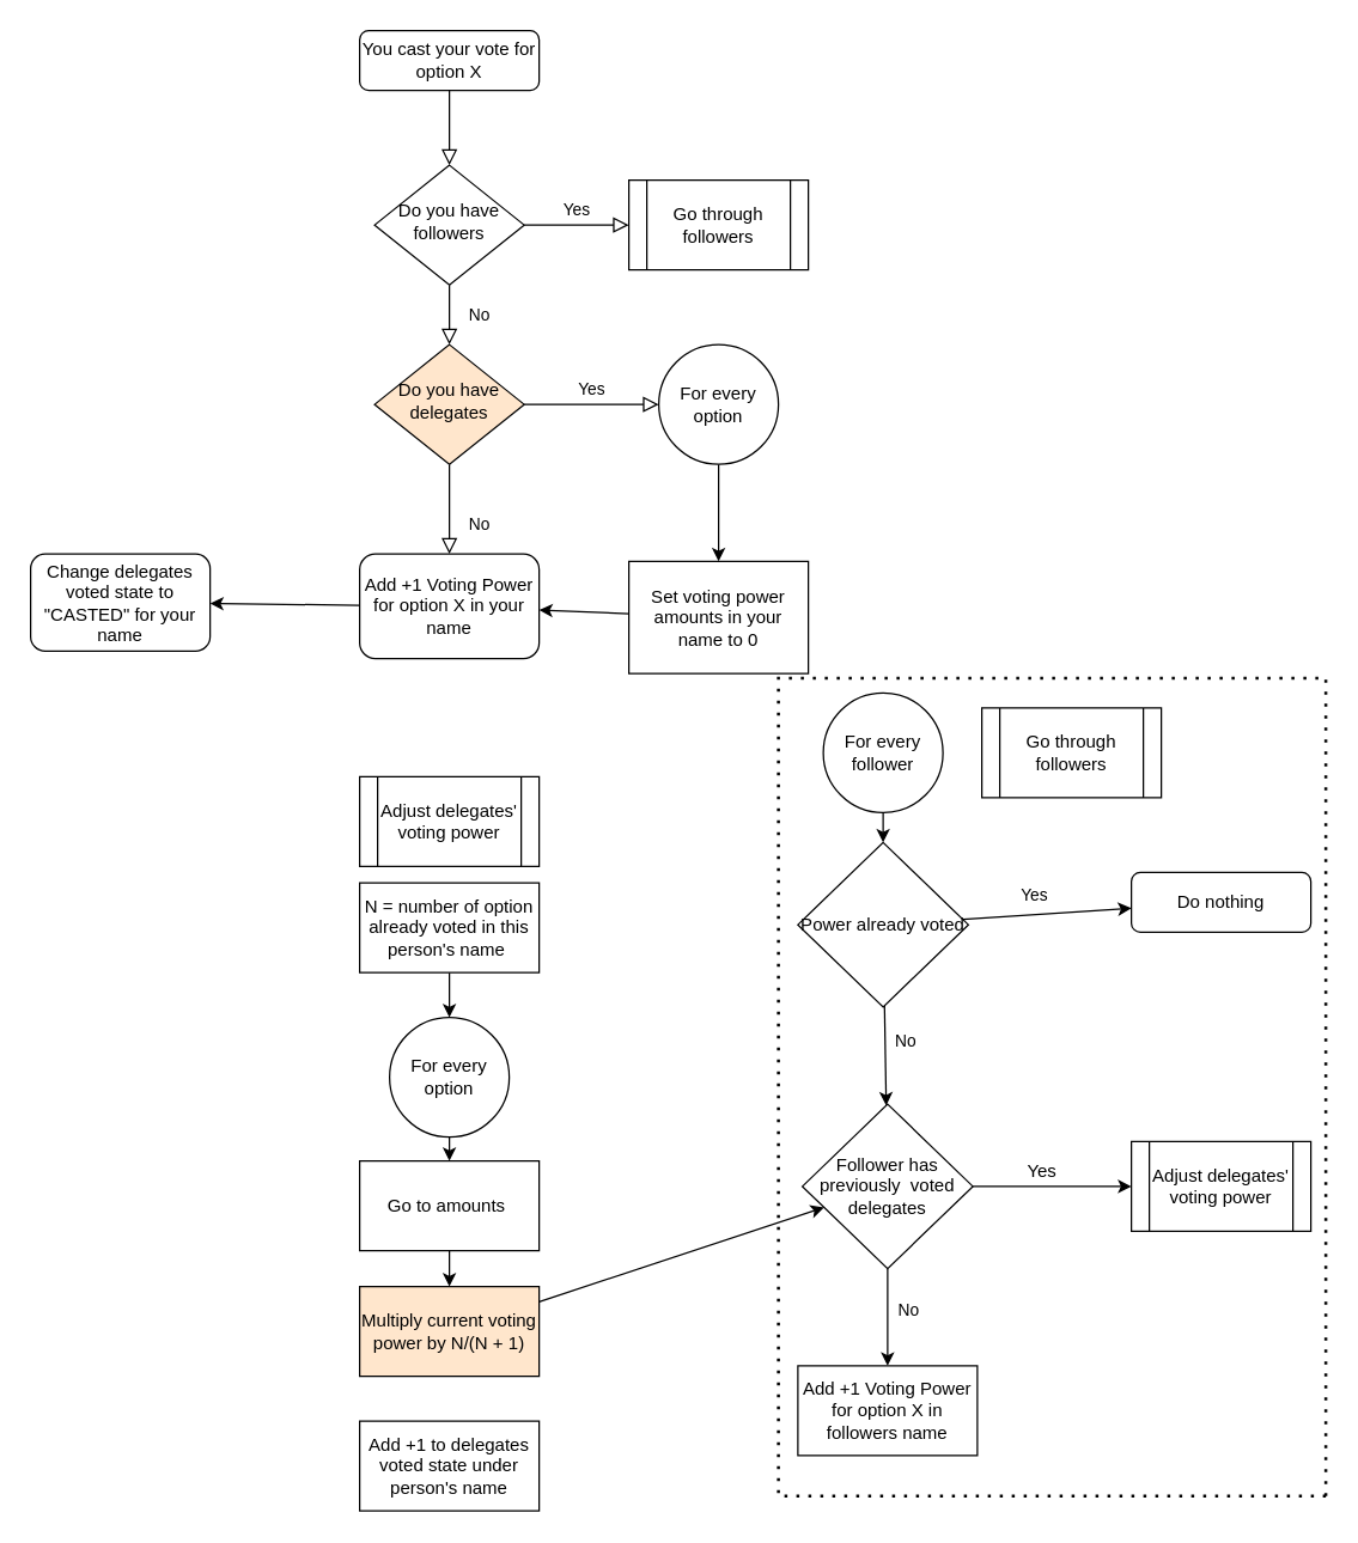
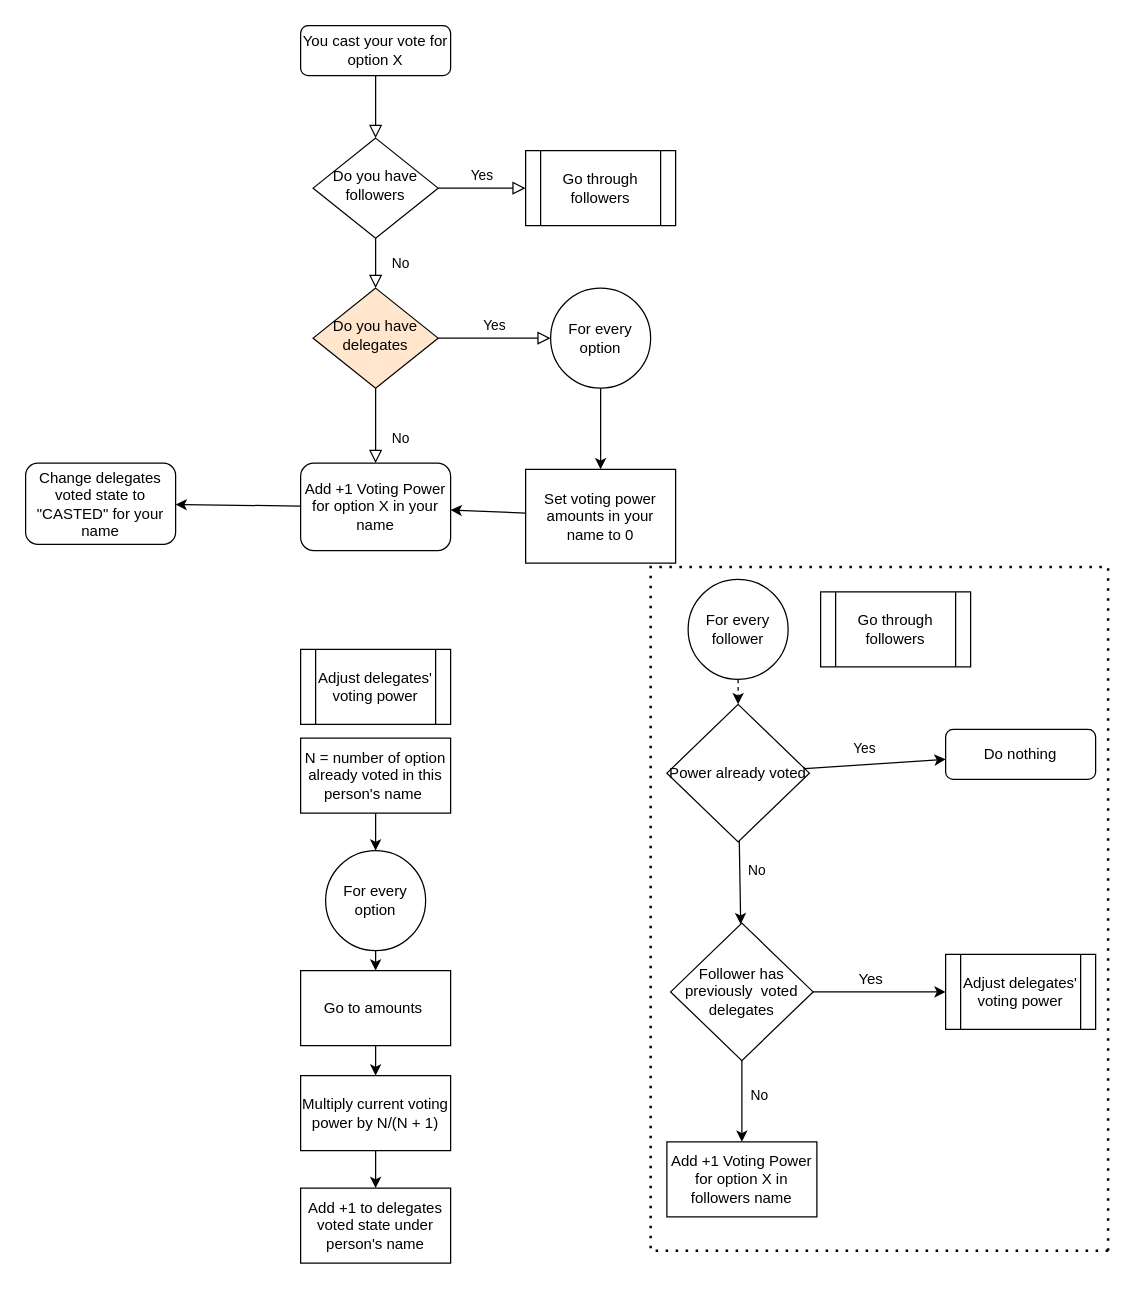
- <mxCell id="32" value="" style="edgeStyle=none;rounded=0;orthogonalLoop=1;jettySize=auto;html=1;shadow=0;" edge="1" parent="1" source="33" target="17"><mxGeometry relative="1" as="geometry" /></mxCell>
+ <mxCell id="32" value="" style="edgeStyle=none;rounded=0;orthogonalLoop=1;jettySize=auto;html=1;shadow=0;dashed=1;" edge="1" parent="1" source="33" target="17"><mxGeometry relative="1" as="geometry" /></mxCell>
- <mxCell id="36" value="" style="edgeStyle=none;rounded=0;orthogonalLoop=1;jettySize=auto;html=1;shadow=0;" edge="1" parent="1" source="37" target="22"><mxGeometry relative="1" as="geometry" /></mxCell>
+ <mxCell id="36" value="" style="edgeStyle=none;rounded=0;orthogonalLoop=1;jettySize=auto;html=1;shadow=0;" edge="1" parent="1" source="37" target="40"><mxGeometry relative="1" as="geometry" /></mxCell>
- <mxCell id="37" value="Multiply current voting power by N/(N + 1)" style="rounded=0;whiteSpace=wrap;html=1;fillColor=#ffe6cc;" vertex="1" parent="1"><mxGeometry x="240" y="860" width="120" height="60" as="geometry" /></mxCell>
+ <mxCell id="37" value="Multiply current voting power by N/(N + 1)" style="rounded=0;whiteSpace=wrap;html=1;" vertex="1" parent="1"><mxGeometry x="240" y="860" width="120" height="60" as="geometry" /></mxCell>
